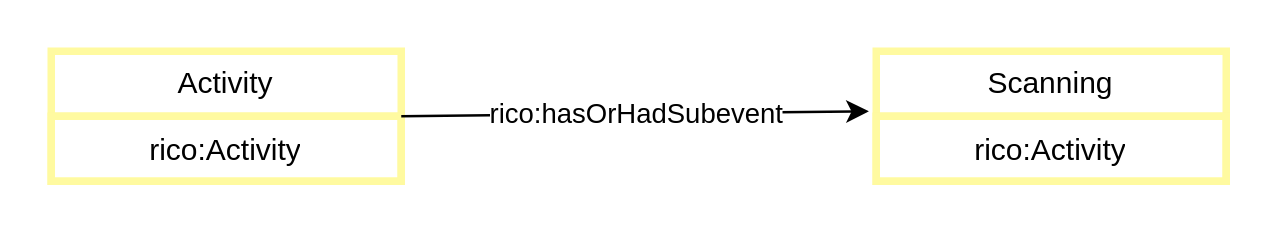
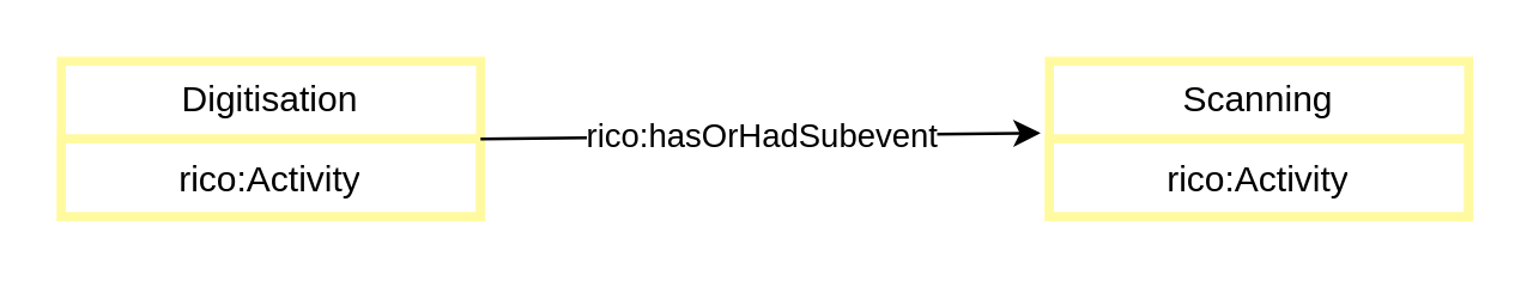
- <mxCell id="2" value="Activity" style="swimlane;fontStyle=0;childLayout=stackLayout;horizontal=1;startSize=26;strokeColor=#FFFAA0;strokeWidth=3;fillColor=none;horizontalStack=0;resizeParent=1;resizeParentMax=0;resizeLast=0;collapsible=1;marginBottom=0;whiteSpace=wrap;html=1;" parent="1" vertex="1"><mxGeometry x="20" y="20" width="140" height="52" as="geometry" /></mxCell>
+ <mxCell id="2" value="Digitisation" style="swimlane;fontStyle=0;childLayout=stackLayout;horizontal=1;startSize=26;strokeColor=#FFFAA0;strokeWidth=3;fillColor=none;horizontalStack=0;resizeParent=1;resizeParentMax=0;resizeLast=0;collapsible=1;marginBottom=0;whiteSpace=wrap;html=1;" parent="1" vertex="1"><mxGeometry x="20" y="20" width="140" height="52" as="geometry" /></mxCell>
